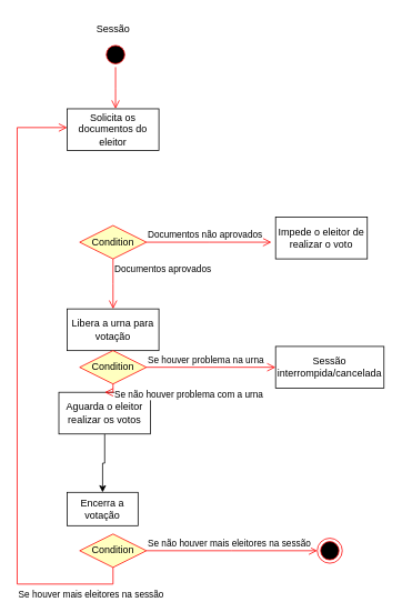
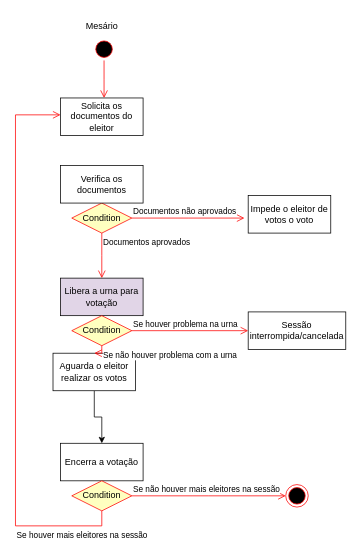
- <mxCell id="4" value="Sessão" style="text;html=1;align=center;verticalAlign=middle;resizable=0;points=[];autosize=1;strokeColor=none;fillColor=none;" vertex="1" parent="1"><mxGeometry x="100" y="20" width="70" height="30" as="geometry" /></mxCell>
+ <mxCell id="4" value="Mesário" style="text;html=1;align=center;verticalAlign=middle;resizable=0;points=[];autosize=1;strokeColor=none;fillColor=none;" vertex="1" parent="1"><mxGeometry x="100" y="20" width="70" height="30" as="geometry" /></mxCell>
+ <mxCell id="12" value="Verifica os documentos" style="html=1;whiteSpace=wrap;" vertex="1" parent="1"><mxGeometry x="80" y="220" width="110" height="50" as="geometry" /></mxCell>
- <mxCell id="13" value="Impede o eleitor de realizar o voto" style="html=1;whiteSpace=wrap;" vertex="1" parent="1"><mxGeometry x="330" y="260" width="110" height="50" as="geometry" /></mxCell>
+ <mxCell id="13" value="Impede o eleitor de votos o voto" style="html=1;whiteSpace=wrap;" vertex="1" parent="1"><mxGeometry x="330" y="260" width="110" height="50" as="geometry" /></mxCell>
- <mxCell id="9" value="Libera a urna para votação" style="html=1;whiteSpace=wrap;" vertex="1" parent="1"><mxGeometry x="80" y="370" width="110" height="50" as="geometry" /></mxCell>
+ <mxCell id="9" value="Libera a urna para votação" style="html=1;whiteSpace=wrap;fillColor=#e1d5e7;" vertex="1" parent="1"><mxGeometry x="80" y="370" width="110" height="50" as="geometry" /></mxCell>
- <mxCell id="14" value="Encerra a votação" style="html=1;whiteSpace=wrap;" vertex="1" parent="1"><mxGeometry x="80" y="590" width="85" height="40" as="geometry" /></mxCell>
+ <mxCell id="14" value="Encerra a votação" style="html=1;whiteSpace=wrap;" vertex="1" parent="1"><mxGeometry x="80" y="590" width="110" height="50" as="geometry" /></mxCell>
